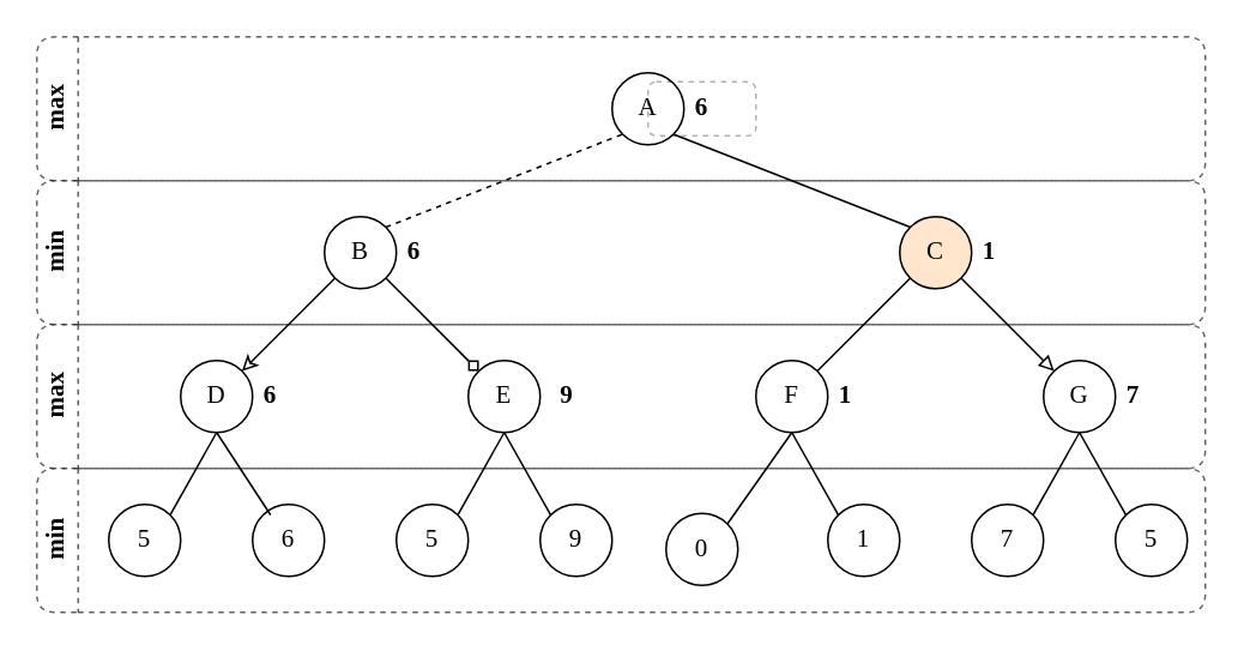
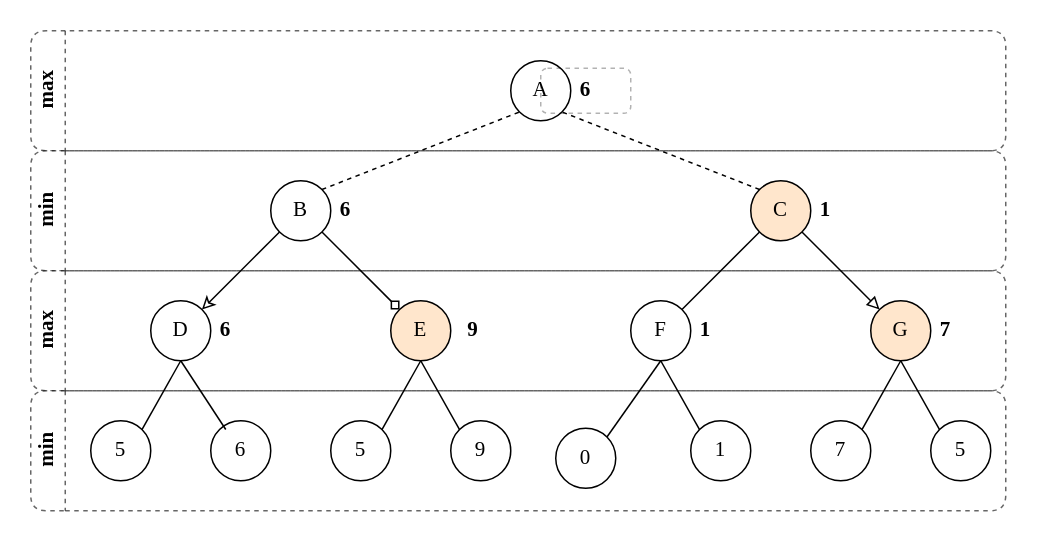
- <mxCell id="29" value="" style="endArrow=none;html=1;fontFamily=Times New Roman;entryX=1;entryY=1;entryDx=0;entryDy=0;exitX=0;exitY=0;exitDx=0;exitDy=0;rounded=1;strokeColor=#000000;fontSize=14;" parent="1" source="7" target="3" edge="1"><mxGeometry width="50" height="50" relative="1" as="geometry"><mxPoint x="224.142" y="135.858" as="sourcePoint" /><mxPoint x="340.858" y="84.142" as="targetPoint" /></mxGeometry></mxCell>
+ <mxCell id="29" value="" style="endArrow=none;html=1;fontFamily=Times New Roman;entryX=1;entryY=1;entryDx=0;entryDy=0;exitX=0;exitY=0;exitDx=0;exitDy=0;rounded=1;strokeColor=#000000;fontSize=14;dashed=1;" parent="1" source="7" target="3" edge="1"><mxGeometry width="50" height="50" relative="1" as="geometry"><mxPoint x="224.142" y="135.858" as="sourcePoint" /><mxPoint x="340.858" y="84.142" as="targetPoint" /></mxGeometry></mxCell>
- <mxCell id="12" value="E" style="ellipse;whiteSpace=wrap;html=1;aspect=fixed;fontFamily=Times New Roman;rounded=1;strokeColor=#000000;fontSize=14;" parent="10" vertex="1"><mxGeometry x="240" y="20" width="40" height="40" as="geometry" /></mxCell>
+ <mxCell id="12" value="E" style="ellipse;whiteSpace=wrap;html=1;aspect=fixed;fontFamily=Times New Roman;rounded=1;strokeColor=#000000;fontSize=14;fillColor=#ffe6cc;" parent="10" vertex="1"><mxGeometry x="240" y="20" width="40" height="40" as="geometry" /></mxCell>
- <mxCell id="14" value="G" style="ellipse;whiteSpace=wrap;html=1;aspect=fixed;fontFamily=Times New Roman;rounded=1;strokeColor=#000000;fontSize=14;" parent="10" vertex="1"><mxGeometry x="560" y="20" width="40" height="40" as="geometry" /></mxCell>
+ <mxCell id="14" value="G" style="ellipse;whiteSpace=wrap;html=1;aspect=fixed;fontFamily=Times New Roman;rounded=1;strokeColor=#000000;fontSize=14;fillColor=#ffe6cc;" parent="10" vertex="1"><mxGeometry x="560" y="20" width="40" height="40" as="geometry" /></mxCell>
